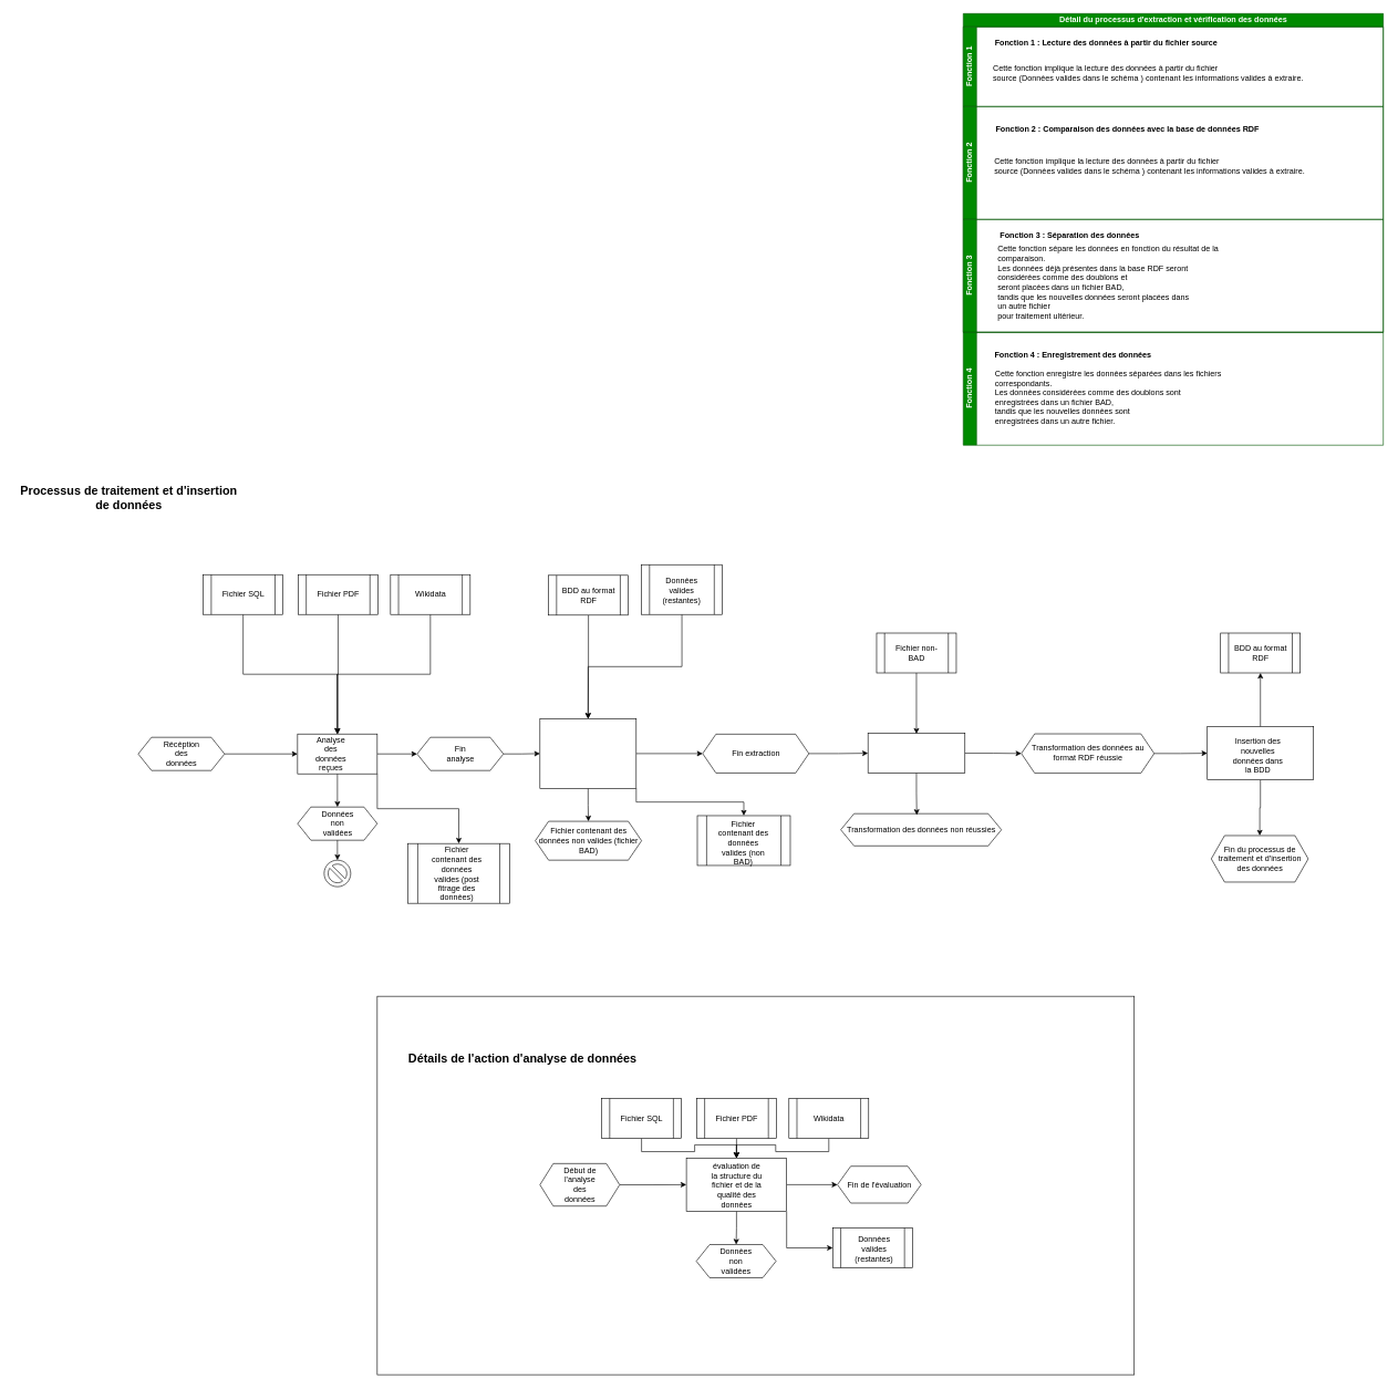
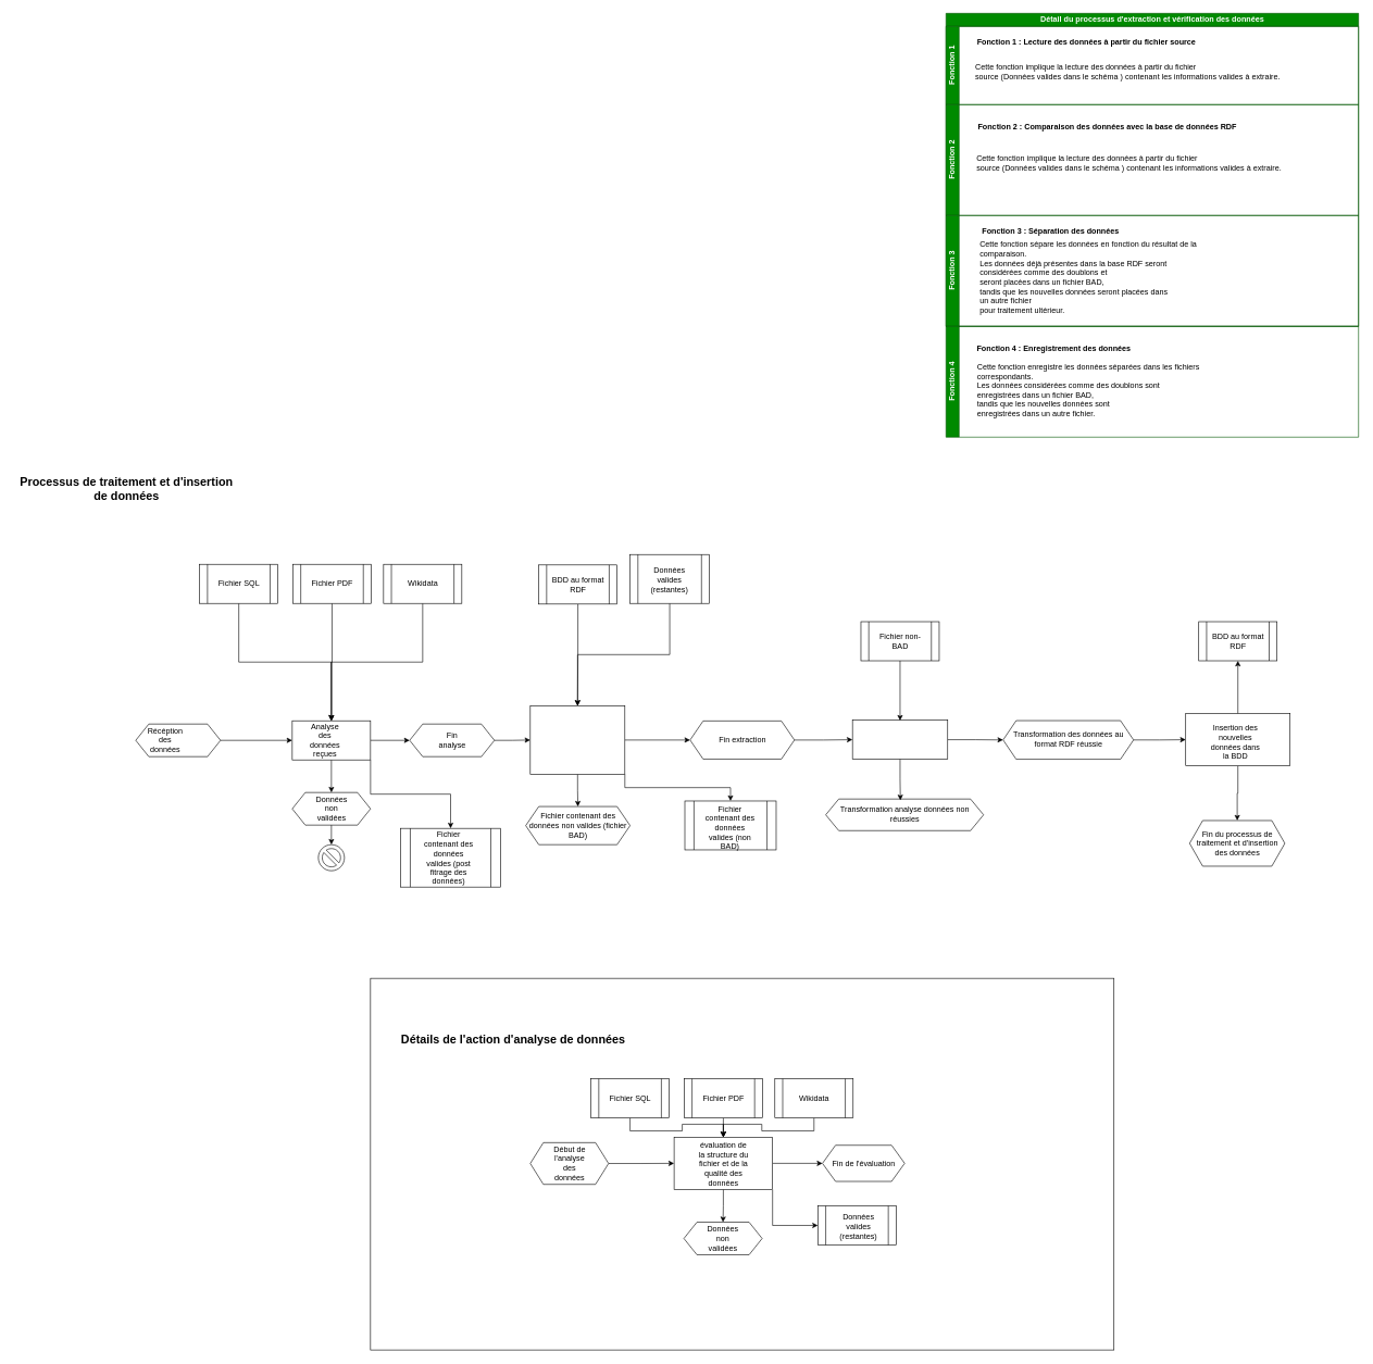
- <mxCell id="28" value="Récéption des données" style="text;html=1;strokeColor=none;fillColor=none;align=center;verticalAlign=middle;whiteSpace=wrap;rounded=0;" vertex="1" parent="1"><mxGeometry x="242.5" y="1120" width="60" height="30" as="geometry" /></mxCell>
+ <mxCell id="28" value="Récéption des données" style="text;html=1;strokeColor=none;fillColor=none;align=center;verticalAlign=middle;whiteSpace=wrap;rounded=0;" vertex="1" parent="1"><mxGeometry x="222.5" y="1120" width="60" height="30" as="geometry" /></mxCell>
- <mxCell id="71" value="Transformation des données non réussies" style="shape=hexagon;perimeter=hexagonPerimeter2;whiteSpace=wrap;html=1;fixedSize=1;rounded=0;" vertex="1" parent="1"><mxGeometry x="1265.5" y="1225" width="242" height="48.5" as="geometry" /></mxCell>
+ <mxCell id="71" value="Transformation analyse données non réussies" style="shape=hexagon;perimeter=hexagonPerimeter2;whiteSpace=wrap;html=1;fixedSize=1;rounded=0;" vertex="1" parent="1"><mxGeometry x="1265.5" y="1225" width="242" height="48.5" as="geometry" /></mxCell>
